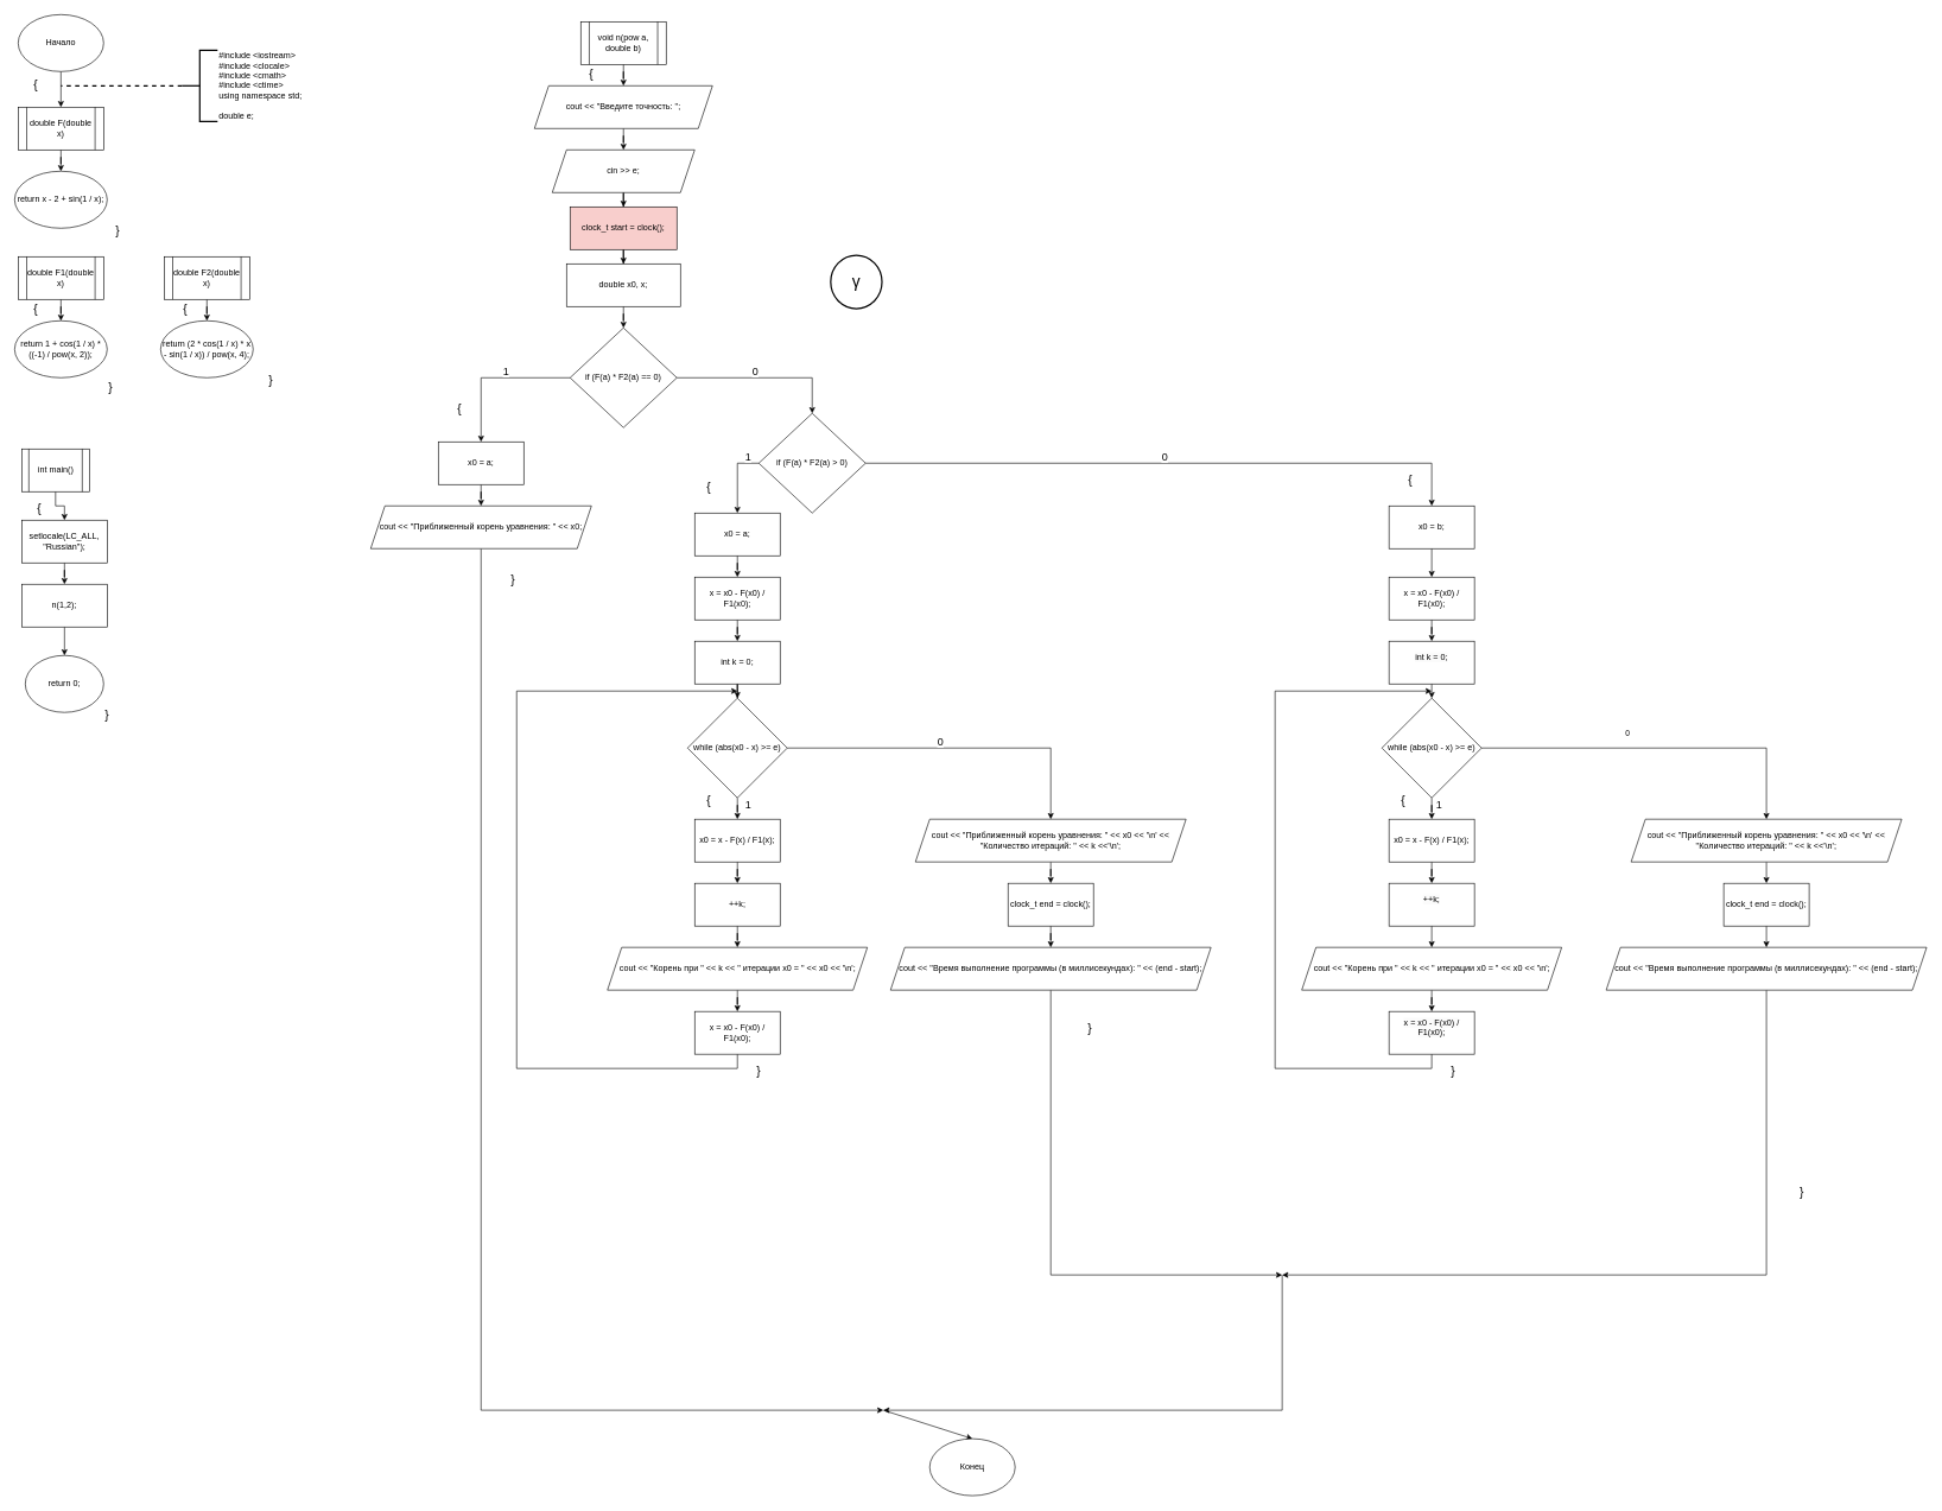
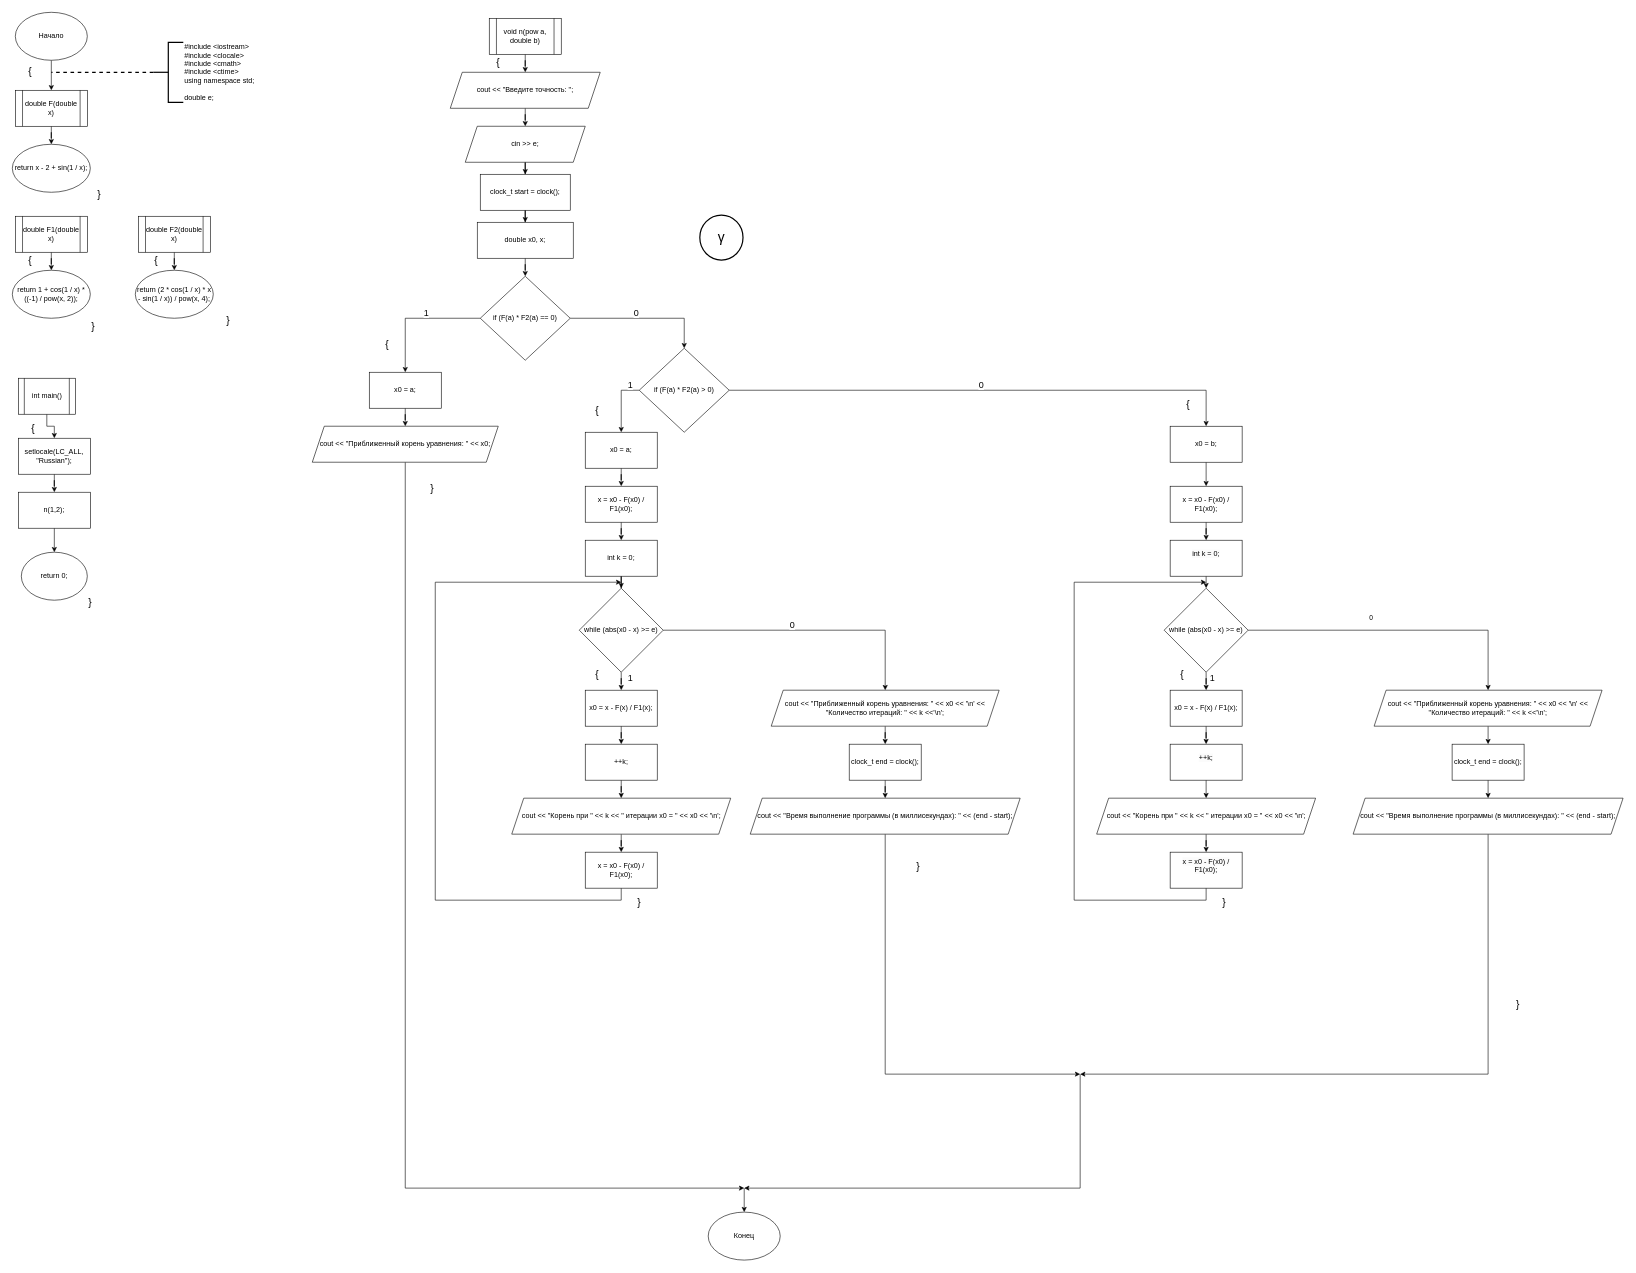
- <mxCell id="22" value="clock_t start = clock();" style="whiteSpace=wrap;html=1;fillColor=#f8cecc;" parent="1" vertex="1"><mxGeometry x="800" y="290" width="150" height="60" as="geometry" /></mxCell>
+ <mxCell id="22" value="clock_t start = clock();" style="whiteSpace=wrap;html=1;" parent="1" vertex="1"><mxGeometry x="800" y="290" width="150" height="60" as="geometry" /></mxCell>
- <mxCell id="94" value="Конец" style="ellipse;whiteSpace=wrap;html=1;" vertex="1" parent="1"><mxGeometry x="1305" y="2020" width="120" height="80" as="geometry" /></mxCell>
+ <mxCell id="94" value="Конец" style="ellipse;whiteSpace=wrap;html=1;" vertex="1" parent="1"><mxGeometry x="1180" y="2020" width="120" height="80" as="geometry" /></mxCell>
